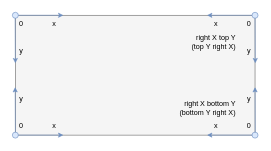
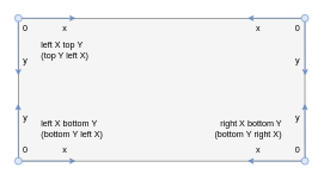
+ <mxCell id="10" value="&lt;div&gt;&lt;span&gt;left X top Y&lt;/span&gt;&lt;/div&gt;(top Y left X)" style="text;html=1;strokeColor=none;fillColor=none;align=left;verticalAlign=middle;whiteSpace=wrap;rounded=0;" vertex="1" parent="1"><mxGeometry x="55" y="55" width="70" height="30" as="geometry" /></mxCell>
- <mxCell id="13" value="&lt;div&gt;&lt;span&gt;right X top Y&lt;/span&gt;&lt;/div&gt;(top Y right X)" style="text;html=1;strokeColor=none;fillColor=none;align=right;verticalAlign=middle;whiteSpace=wrap;rounded=0;" vertex="1" parent="1"><mxGeometry x="315" y="55" width="80" height="30" as="geometry" /></mxCell>
+ <mxCell id="11" value="&lt;div&gt;&lt;span&gt;left X bottom Y&lt;/span&gt;&lt;/div&gt;(bottom Y left X)" style="text;html=1;strokeColor=none;fillColor=none;align=left;verticalAlign=middle;whiteSpace=wrap;rounded=0;" vertex="1" parent="1"><mxGeometry x="55" y="165" width="90" height="30" as="geometry" /></mxCell>
